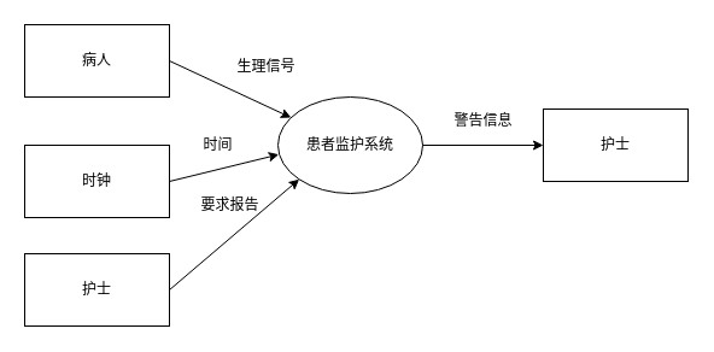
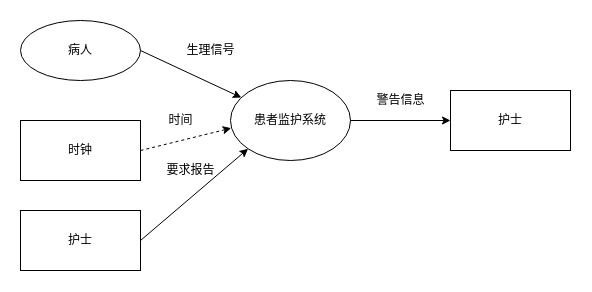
- <mxCell id="2" value="病人" style="rounded=0;whiteSpace=wrap;html=1;" vertex="1" parent="1"><mxGeometry x="20" y="20" width="120" height="60" as="geometry" /></mxCell>
+ <mxCell id="2" value="病人" style="ellipse;whiteSpace=wrap;html=1;" vertex="1" parent="1"><mxGeometry x="20" y="20" width="120" height="60" as="geometry" /></mxCell>
- <mxCell id="5" value="生理信号" style="text;html=1;align=center;verticalAlign=middle;resizable=0;points=[];autosize=1;strokeColor=none;fillColor=none;" vertex="1" parent="1"><mxGeometry x="190" y="45" width="60" height="20" as="geometry" /></mxCell>
+ <mxCell id="5" value="生理信号" style="text;html=1;align=center;verticalAlign=middle;resizable=0;points=[];autosize=1;strokeColor=none;fillColor=none;" vertex="1" parent="1"><mxGeometry x="180" y="40" width="60" height="20" as="geometry" /></mxCell>
- <mxCell id="7" value="" style="endArrow=classic;html=1;rounded=0;exitX=1;exitY=0.5;exitDx=0;exitDy=0;entryX=0.006;entryY=0.596;entryDx=0;entryDy=0;entryPerimeter=0;" edge="1" parent="1" source="6" target="3"><mxGeometry width="50" height="50" relative="1" as="geometry"><mxPoint x="160" y="180" as="sourcePoint" /><mxPoint x="210" y="130" as="targetPoint" /></mxGeometry></mxCell>
+ <mxCell id="7" value="" style="endArrow=classic;html=1;rounded=0;exitX=1;exitY=0.5;exitDx=0;exitDy=0;entryX=0.006;entryY=0.596;entryDx=0;entryDy=0;entryPerimeter=0;dashed=1;" edge="1" parent="1" source="6" target="3"><mxGeometry width="50" height="50" relative="1" as="geometry"><mxPoint x="160" y="180" as="sourcePoint" /><mxPoint x="210" y="130" as="targetPoint" /></mxGeometry></mxCell>
